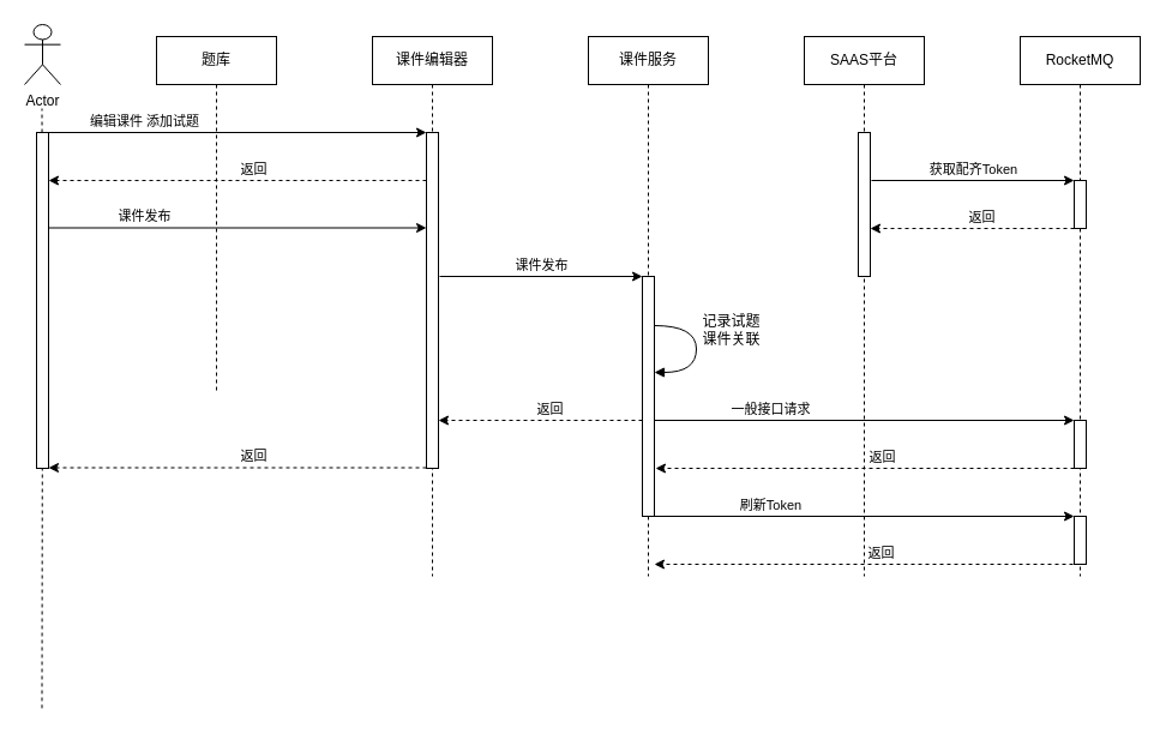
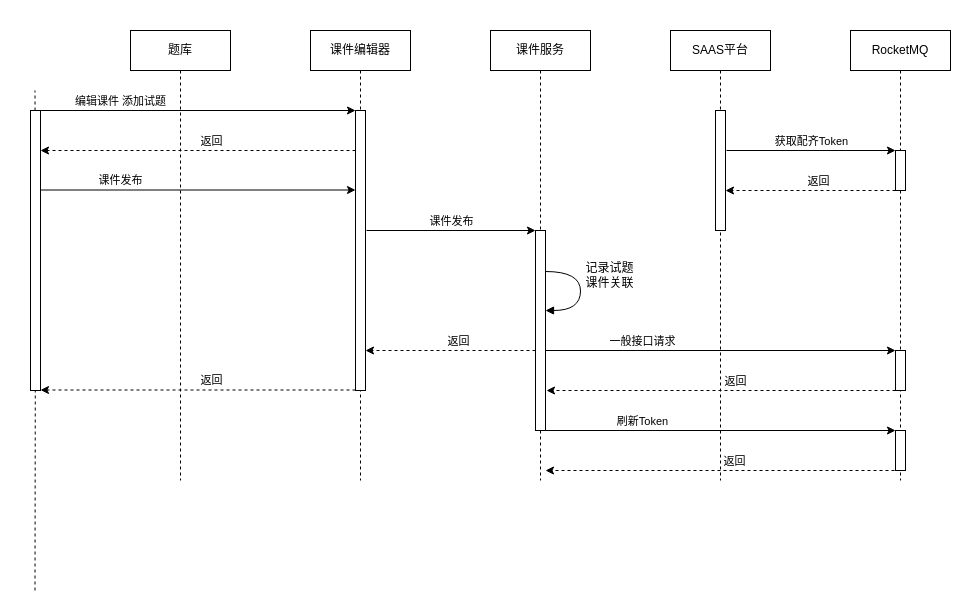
- <mxCell id="29" value="Actor" style="shape=umlActor;verticalLabelPosition=bottom;verticalAlign=top;html=1;outlineConnect=0;movable=1;resizable=1;rotatable=1;deletable=1;editable=1;locked=0;connectable=1;" vertex="1" parent="1"><mxGeometry x="20" y="20" width="30" height="50" as="geometry" /></mxCell>
- <mxCell id="28" value="题库" style="shape=umlLifeline;perimeter=lifelinePerimeter;whiteSpace=wrap;html=1;container=1;dropTarget=0;collapsible=0;recursiveResize=0;outlineConnect=0;portConstraint=eastwest;newEdgeStyle={&quot;curved&quot;:0,&quot;rounded&quot;:0};" vertex="1" parent="1"><mxGeometry x="130" y="30" width="100" height="295" as="geometry" /></mxCell>
+ <mxCell id="28" value="题库" style="shape=umlLifeline;perimeter=lifelinePerimeter;whiteSpace=wrap;html=1;container=1;dropTarget=0;collapsible=0;recursiveResize=0;outlineConnect=0;portConstraint=eastwest;newEdgeStyle={&quot;curved&quot;:0,&quot;rounded&quot;:0};" vertex="1" parent="1"><mxGeometry x="130" y="30" width="100" height="450" as="geometry" /></mxCell>
